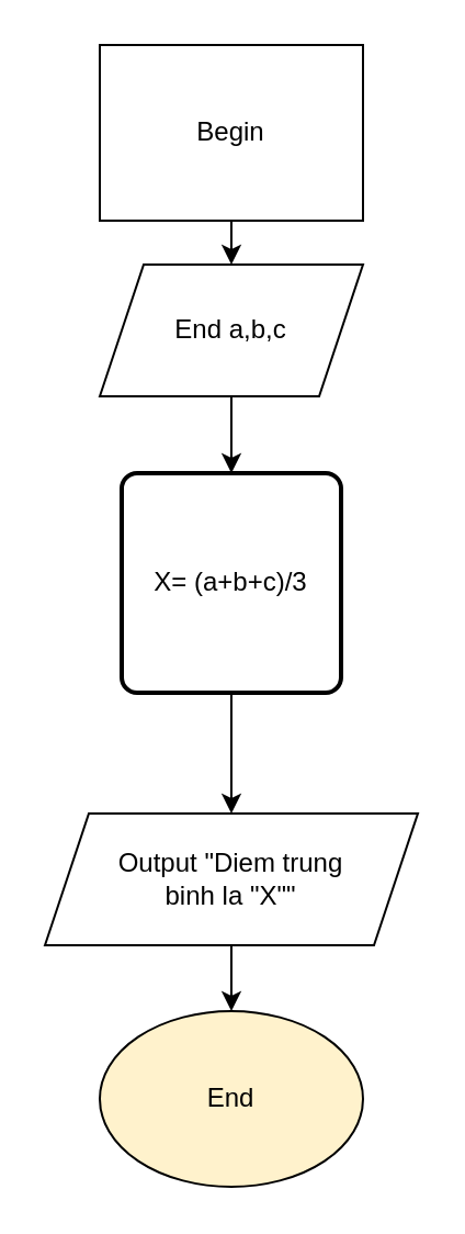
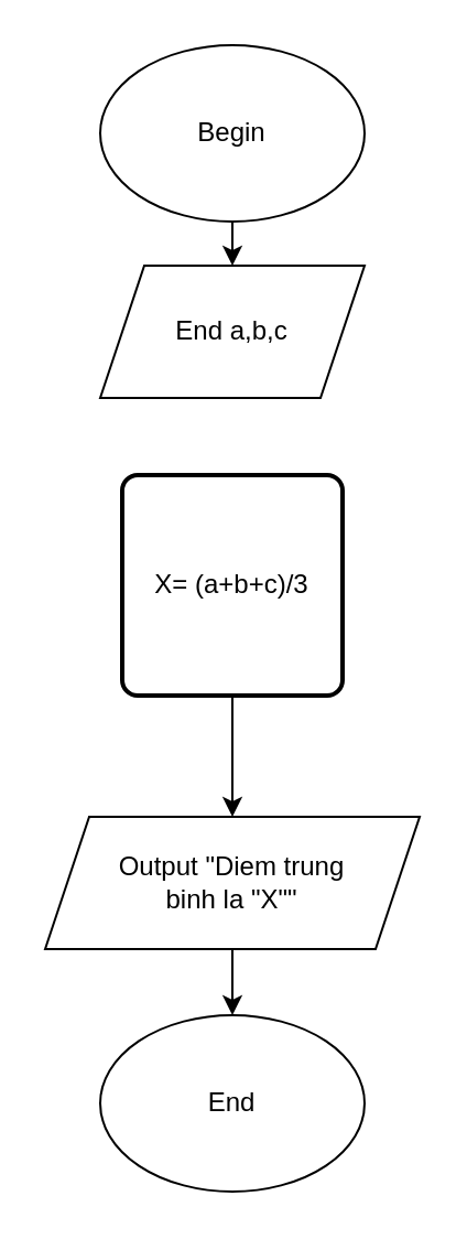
- <mxCell id="3" value="Begin" style="whiteSpace=wrap;html=1;rounded=0;" parent="1" vertex="1"><mxGeometry x="45" y="20" width="120" height="80" as="geometry" /></mxCell>
+ <mxCell id="3" value="Begin" style="ellipse;whiteSpace=wrap;html=1;" parent="1" vertex="1"><mxGeometry x="45" y="20" width="120" height="80" as="geometry" /></mxCell>
- <mxCell id="5" style="edgeStyle=orthogonalEdgeStyle;rounded=0;orthogonalLoop=1;jettySize=auto;html=1;" edge="1" parent="1" source="6" target="8"><mxGeometry relative="1" as="geometry" /></mxCell>
- <mxCell id="4" value="End&lt;br&gt;" style="ellipse;whiteSpace=wrap;html=1;fillColor=#fff2cc;" parent="1" vertex="1"><mxGeometry x="45" y="460" width="120" height="80" as="geometry" /></mxCell>
+ <mxCell id="4" value="End&lt;br&gt;" style="ellipse;whiteSpace=wrap;html=1;" parent="1" vertex="1"><mxGeometry x="45" y="460" width="120" height="80" as="geometry" /></mxCell>
